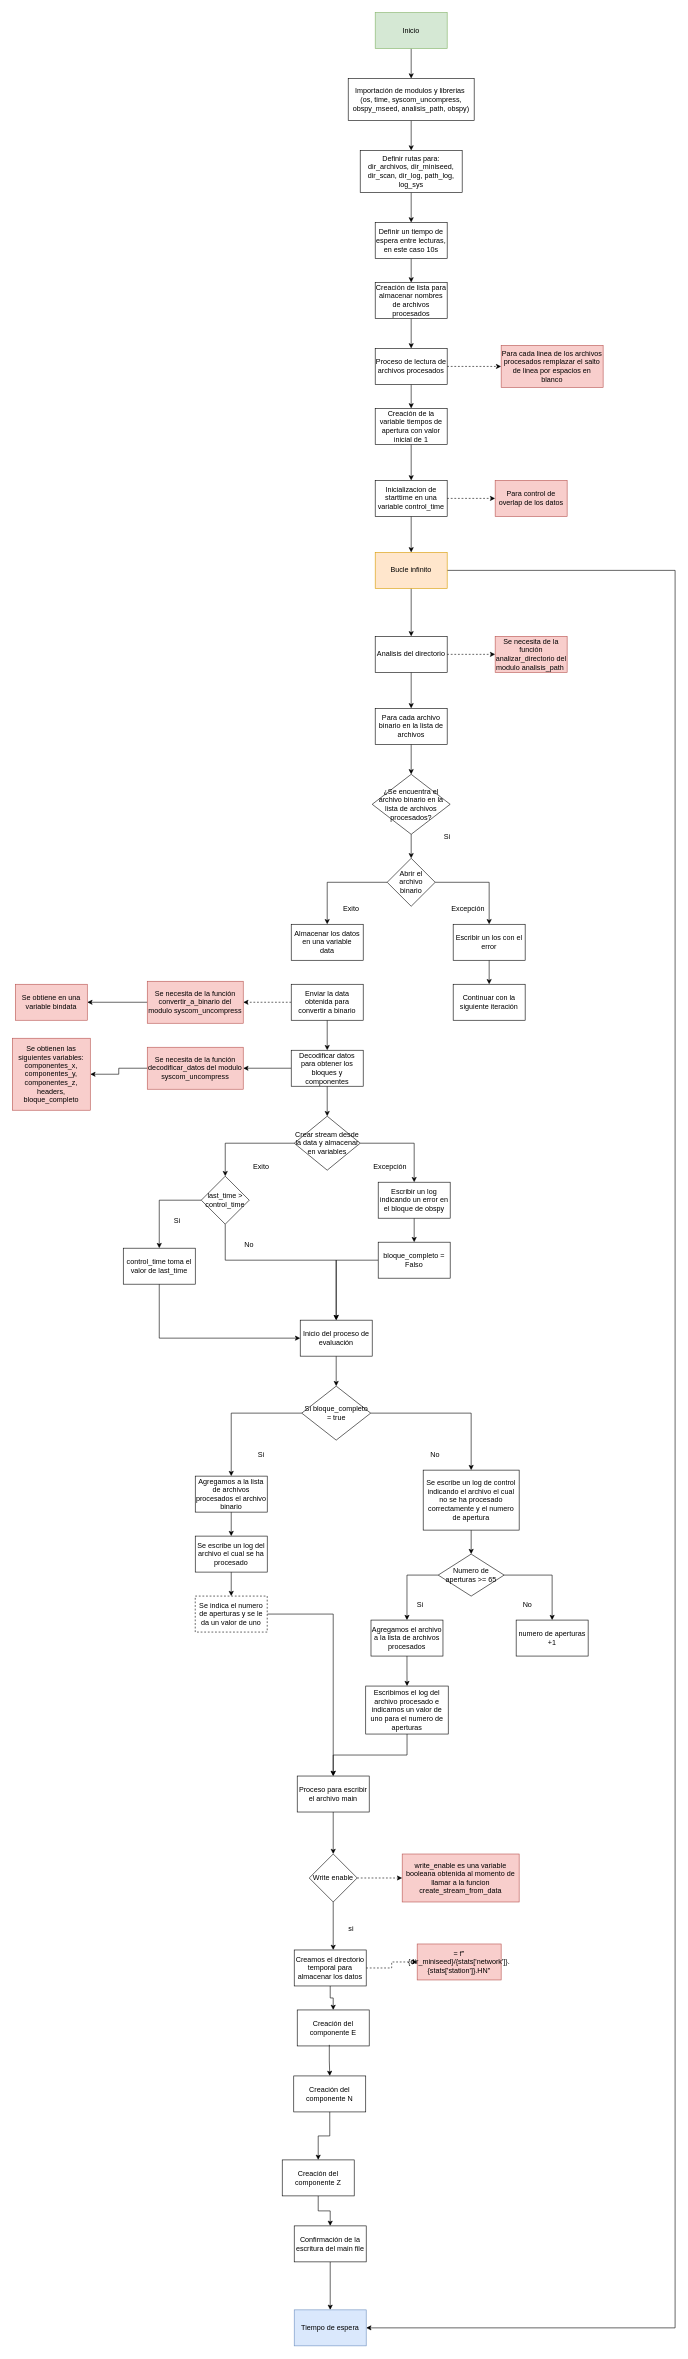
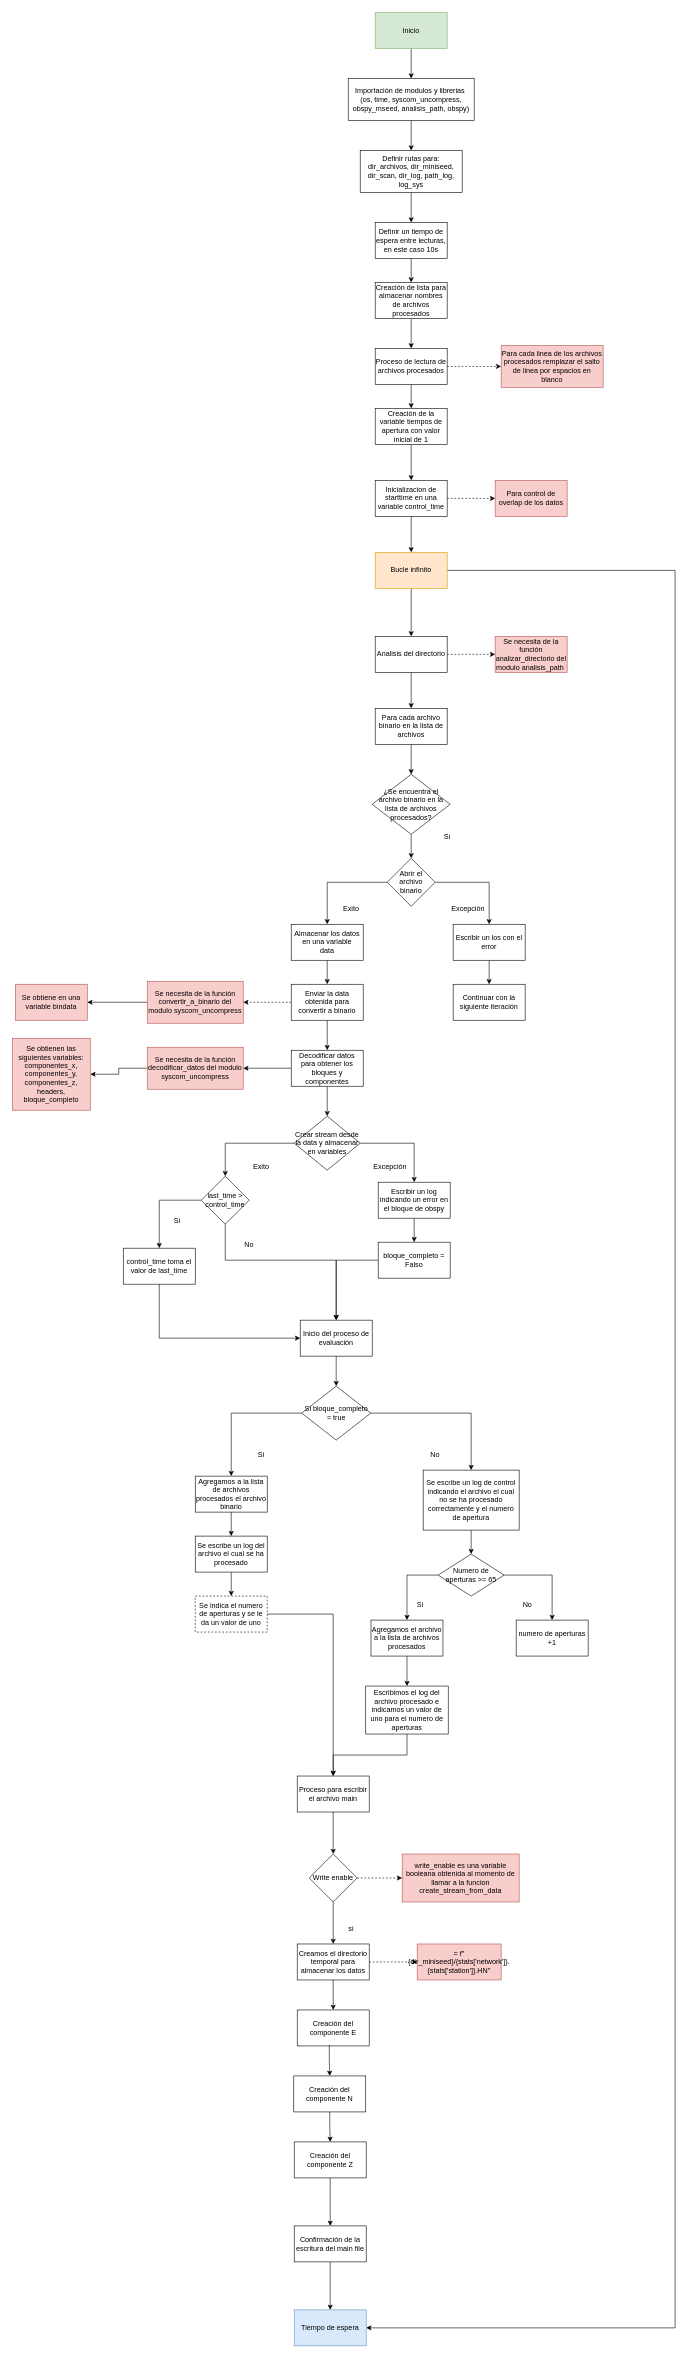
+ <mxCell id="37" value="" style="edgeStyle=orthogonalEdgeStyle;rounded=0;orthogonalLoop=1;jettySize=auto;html=1;" edge="1" parent="1" source="38" target="46"><mxGeometry relative="1" as="geometry" /></mxCell>
- <mxCell id="104" value="Creamos el directorio temporal para almacenar los datos" style="whiteSpace=wrap;html=1;rounded=0;" vertex="1" parent="1"><mxGeometry x="490" y="3250" width="120" height="60" as="geometry" /></mxCell>
+ <mxCell id="104" value="Creamos el directorio temporal para almacenar los datos" style="whiteSpace=wrap;html=1;rounded=0;" vertex="1" parent="1"><mxGeometry x="495" y="3240" width="120" height="60" as="geometry" /></mxCell>
- <mxCell id="113" value="Creación del componente Z" style="whiteSpace=wrap;html=1;rounded=0;" vertex="1" parent="1"><mxGeometry x="470" y="3600" width="120" height="60" as="geometry" /></mxCell>
+ <mxCell id="113" value="Creación del componente Z" style="whiteSpace=wrap;html=1;rounded=0;" vertex="1" parent="1"><mxGeometry x="490" y="3570" width="120" height="60" as="geometry" /></mxCell>
